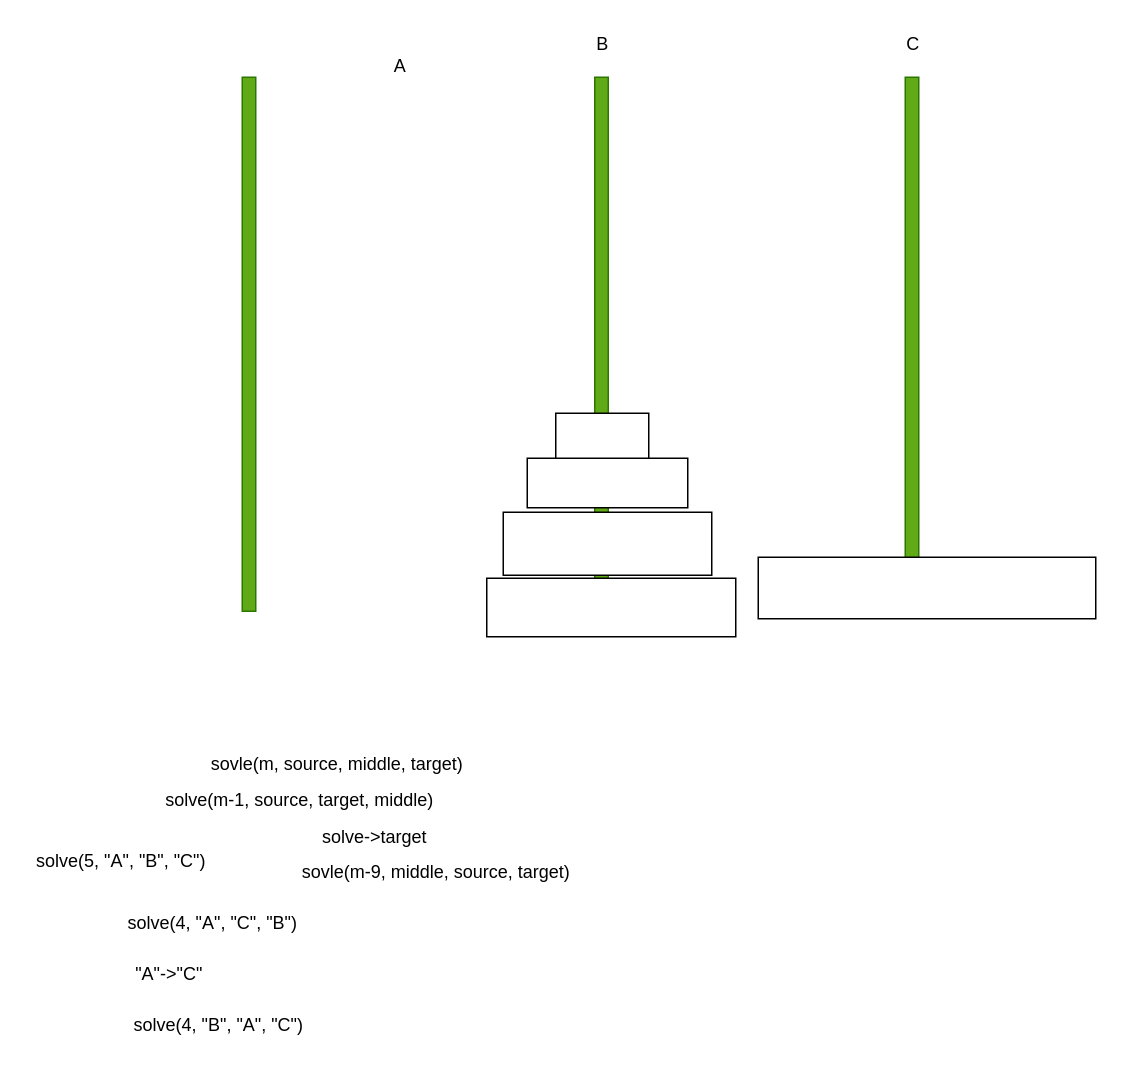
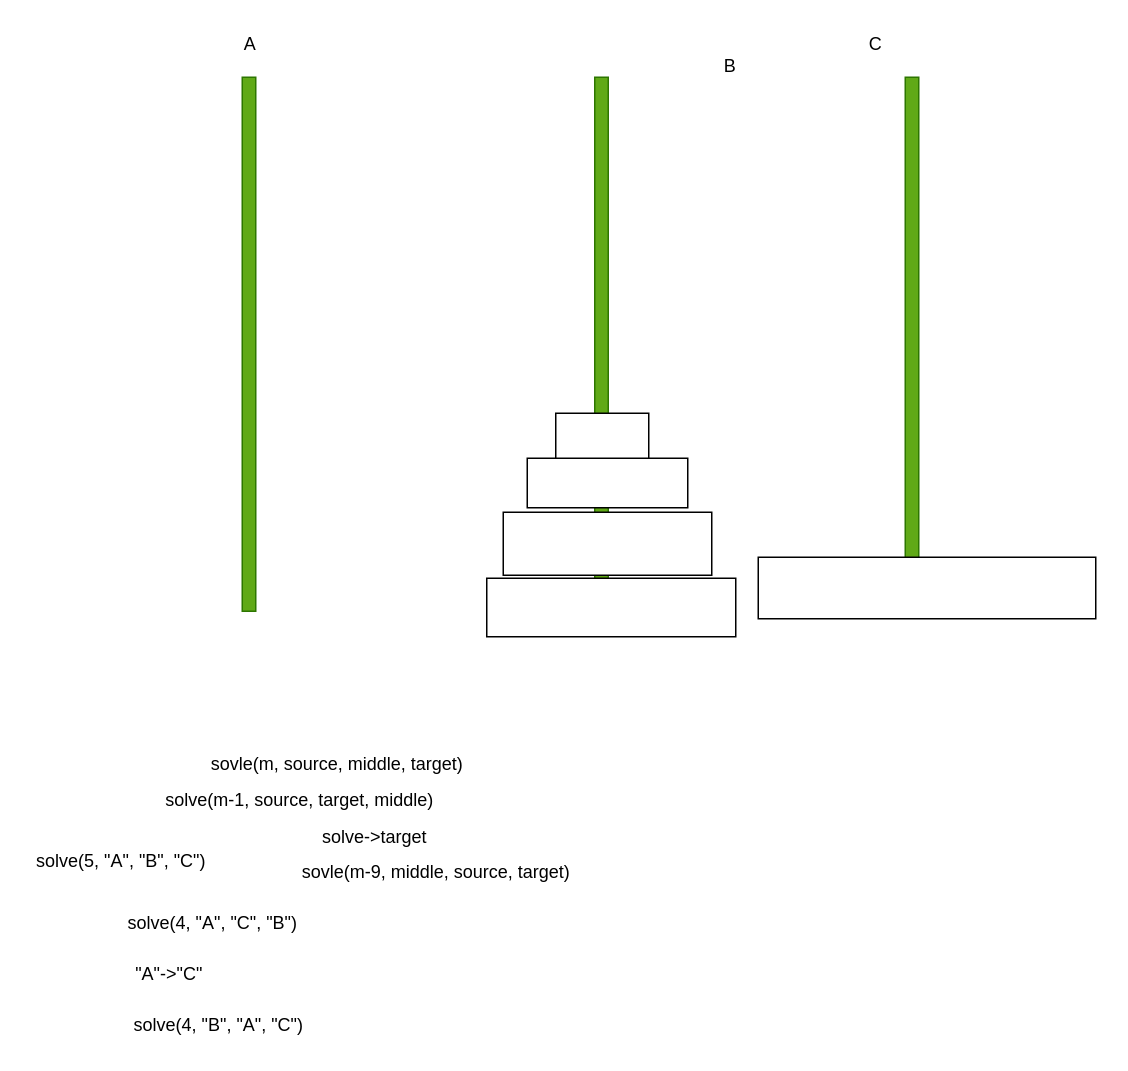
- <mxCell id="6" value="B" style="text;html=1;align=center;verticalAlign=middle;resizable=0;points=[];autosize=1;" parent="1" vertex="1"><mxGeometry x="392" y="20" width="18" height="18" as="geometry" /></mxCell>
+ <mxCell id="6" value="B" style="text;html=1;align=center;verticalAlign=middle;resizable=0;points=[];autosize=1;" parent="1" vertex="1"><mxGeometry x="477" y="35" width="18" height="18" as="geometry" /></mxCell>
- <mxCell id="7" value="C" style="text;html=1;align=center;verticalAlign=middle;resizable=0;points=[];autosize=1;" parent="1" vertex="1"><mxGeometry x="598" y="20" width="19" height="18" as="geometry" /></mxCell>
+ <mxCell id="7" value="C" style="text;html=1;align=center;verticalAlign=middle;resizable=0;points=[];autosize=1;" parent="1" vertex="1"><mxGeometry x="573" y="20" width="19" height="18" as="geometry" /></mxCell>
- <mxCell id="5" value="A" style="text;html=1;align=center;verticalAlign=middle;resizable=0;points=[];autosize=1;" parent="1" vertex="1"><mxGeometry x="256.5" y="35" width="18" height="18" as="geometry" /></mxCell>
+ <mxCell id="5" value="A" style="text;html=1;align=center;verticalAlign=middle;resizable=0;points=[];autosize=1;" parent="1" vertex="1"><mxGeometry x="156.5" y="20" width="18" height="18" as="geometry" /></mxCell>
